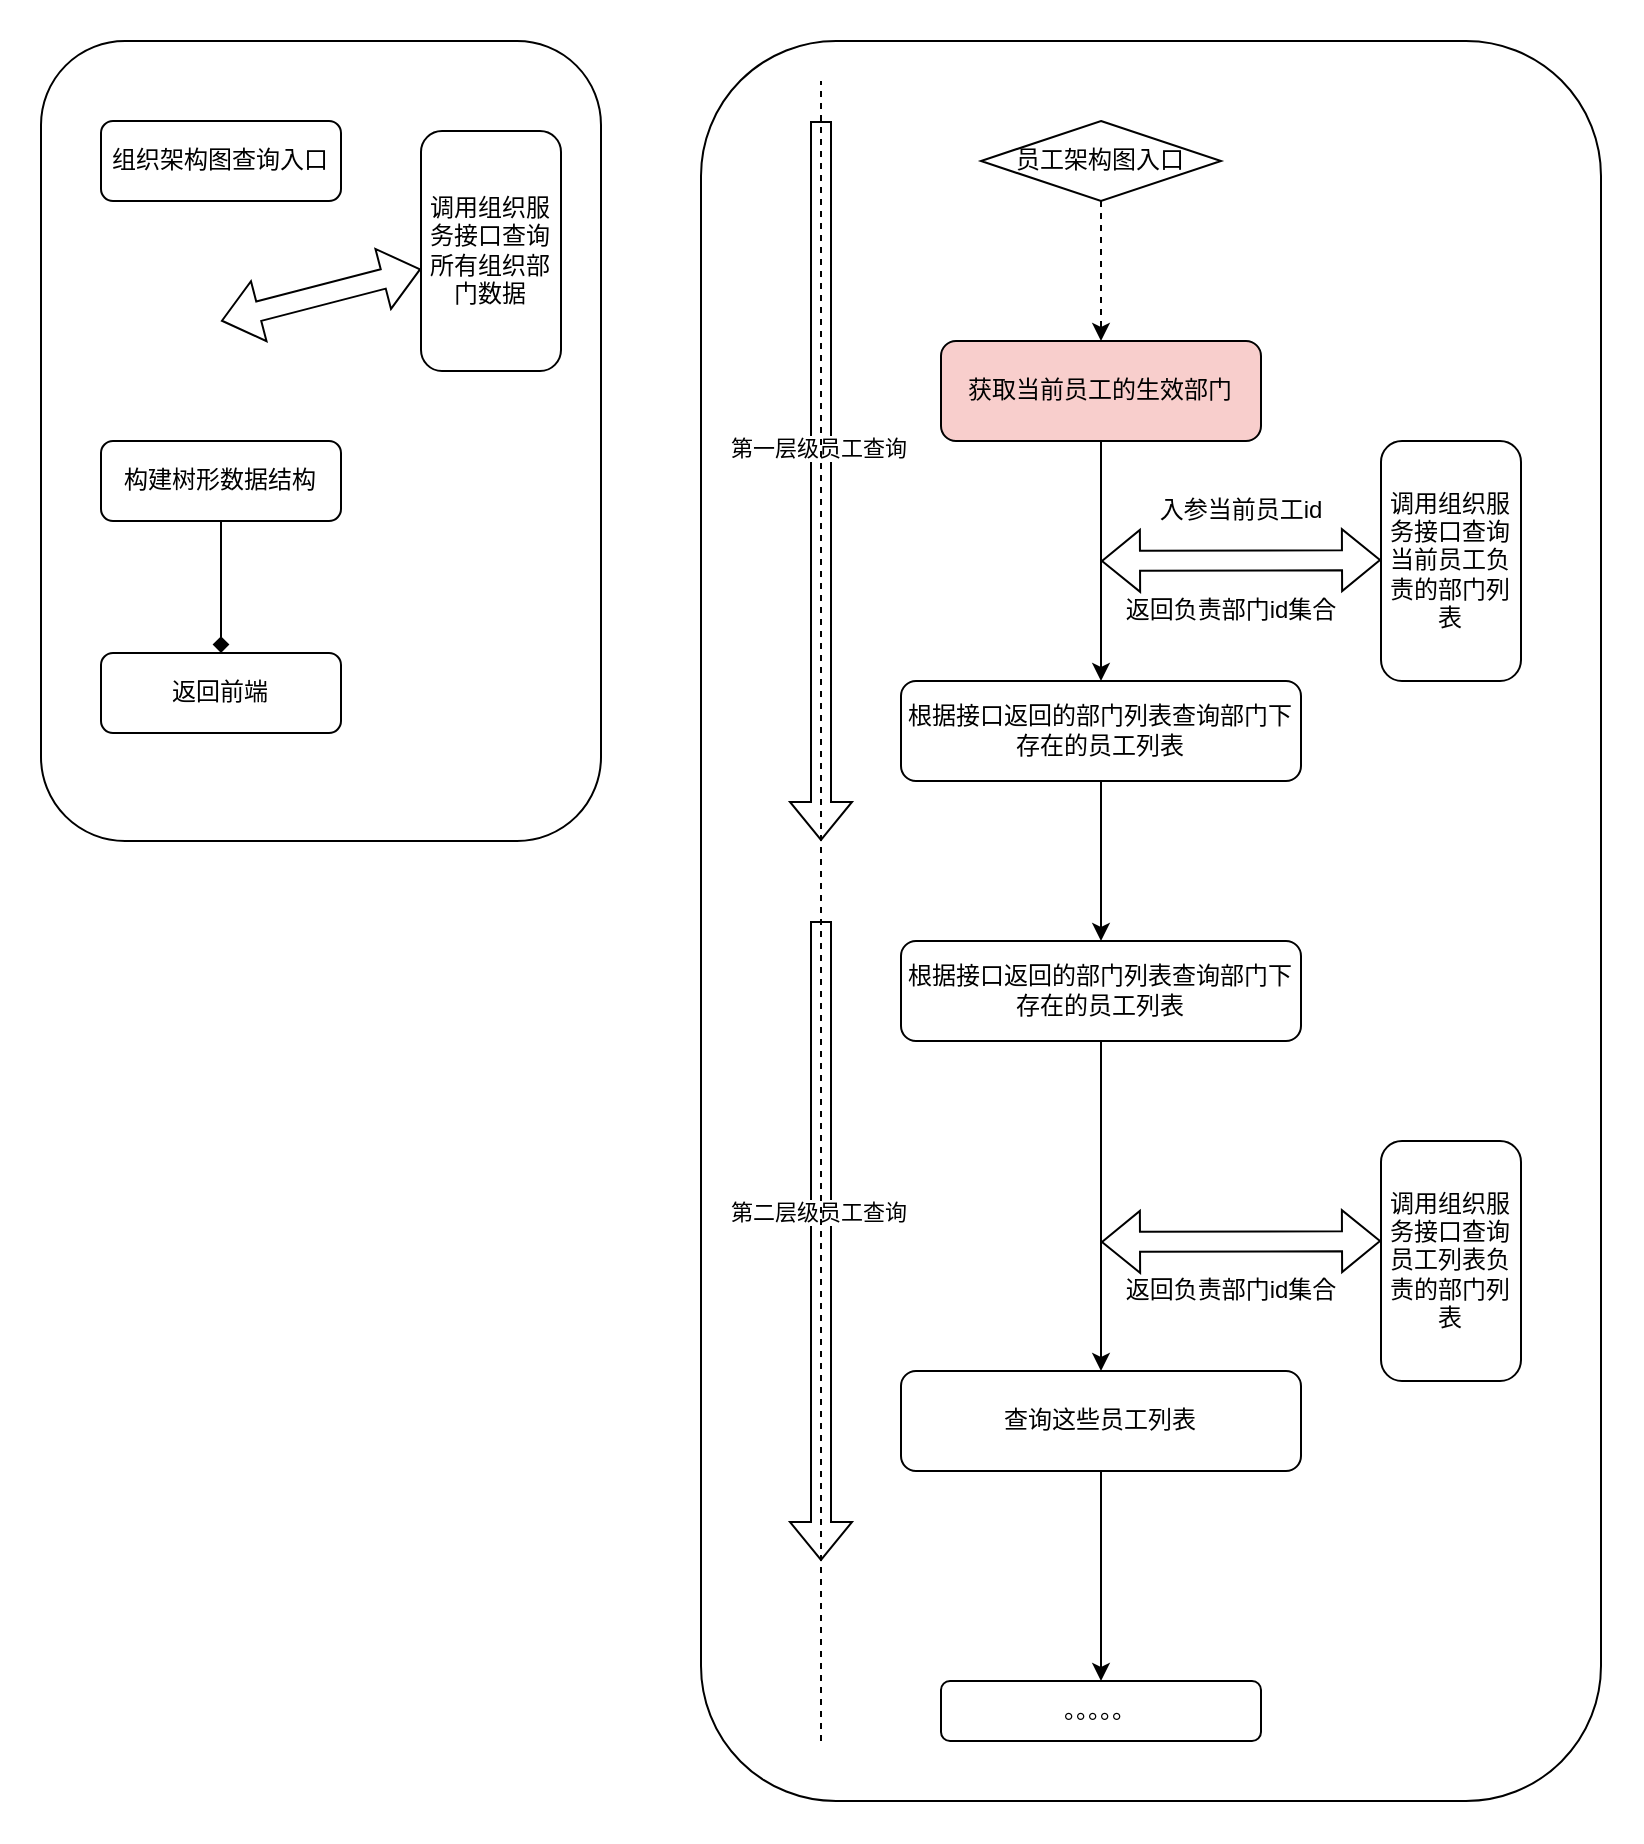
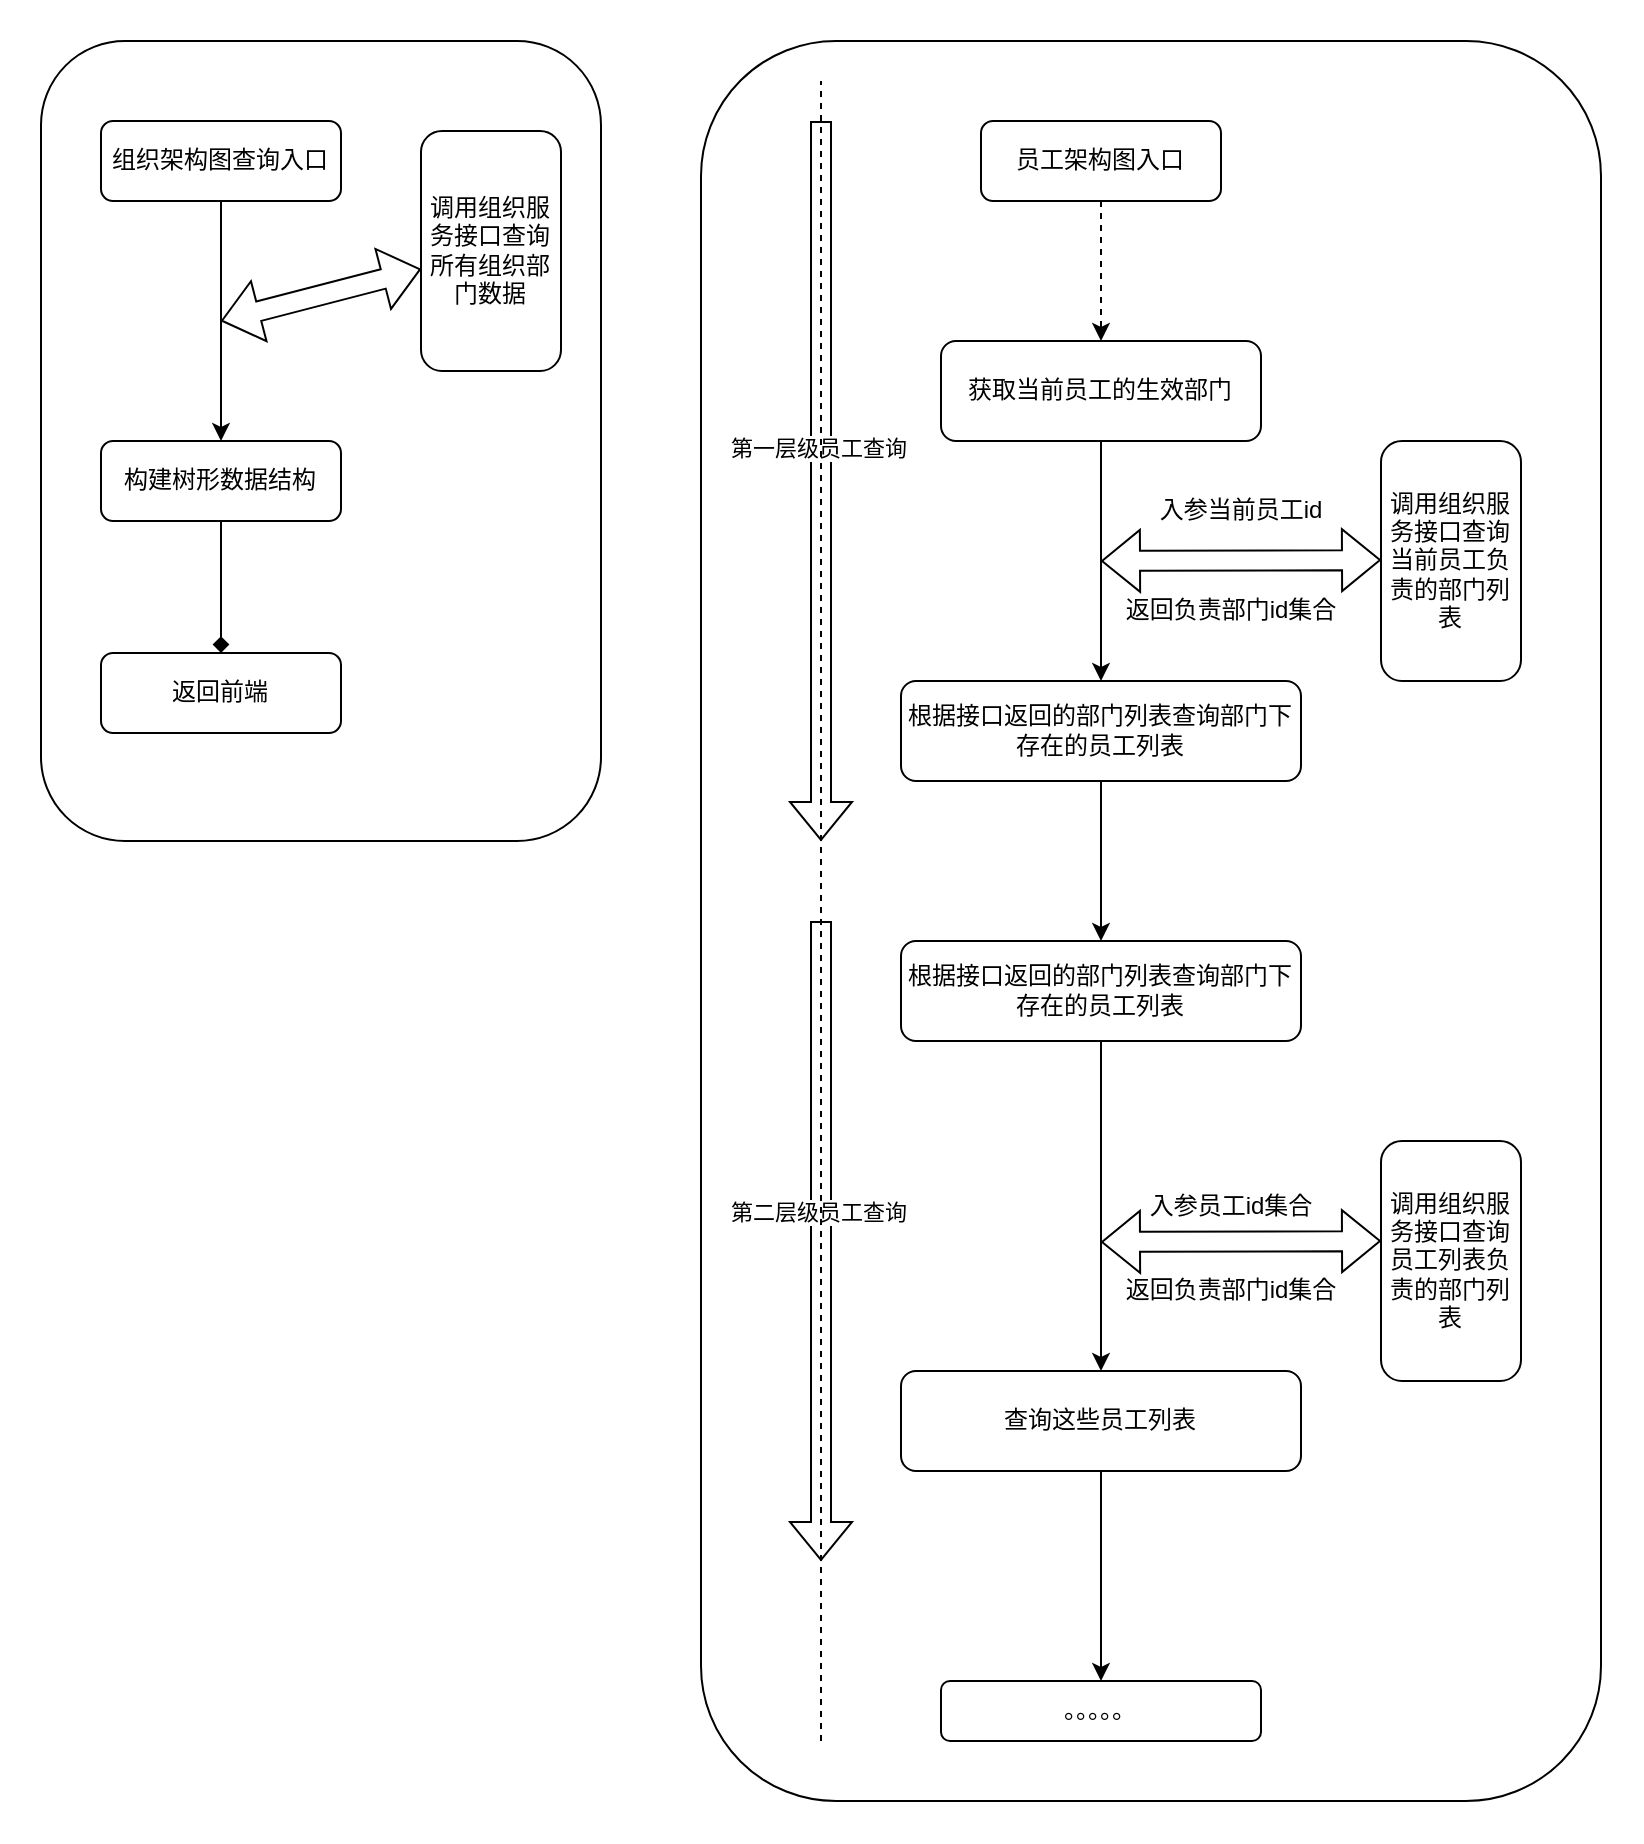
- <mxCell id="12" value="员工架构图入口" style="rhombus;whiteSpace=wrap;html=1;" vertex="1" parent="1"><mxGeometry x="490" y="60" width="120" height="40" as="geometry" /></mxCell>
+ <mxCell id="12" value="员工架构图入口" style="rounded=1;whiteSpace=wrap;html=1;" vertex="1" parent="1"><mxGeometry x="490" y="60" width="120" height="40" as="geometry" /></mxCell>
+ <mxCell id="4" value="" style="edgeStyle=orthogonalEdgeStyle;rounded=0;orthogonalLoop=1;jettySize=auto;html=1;entryX=0.5;entryY=0;entryDx=0;entryDy=0;" edge="1" parent="1" source="5" target="8"><mxGeometry relative="1" as="geometry"><mxPoint x="110" y="170" as="targetPoint" /></mxGeometry></mxCell>
- <mxCell id="14" value="获取当前员工的生效部门" style="whiteSpace=wrap;html=1;rounded=1;fillColor=#f8cecc;" vertex="1" parent="1"><mxGeometry x="470" y="170" width="160" height="50" as="geometry" /></mxCell>
+ <mxCell id="14" value="获取当前员工的生效部门" style="whiteSpace=wrap;html=1;rounded=1;" vertex="1" parent="1"><mxGeometry x="470" y="170" width="160" height="50" as="geometry" /></mxCell>
+ <mxCell id="29" value="入参员工id集合" style="text;html=1;align=center;verticalAlign=middle;resizable=0;points=[];autosize=1;strokeColor=none;fillColor=none;" vertex="1" parent="1"><mxGeometry x="565" y="588" width="100" height="30" as="geometry" /></mxCell>
